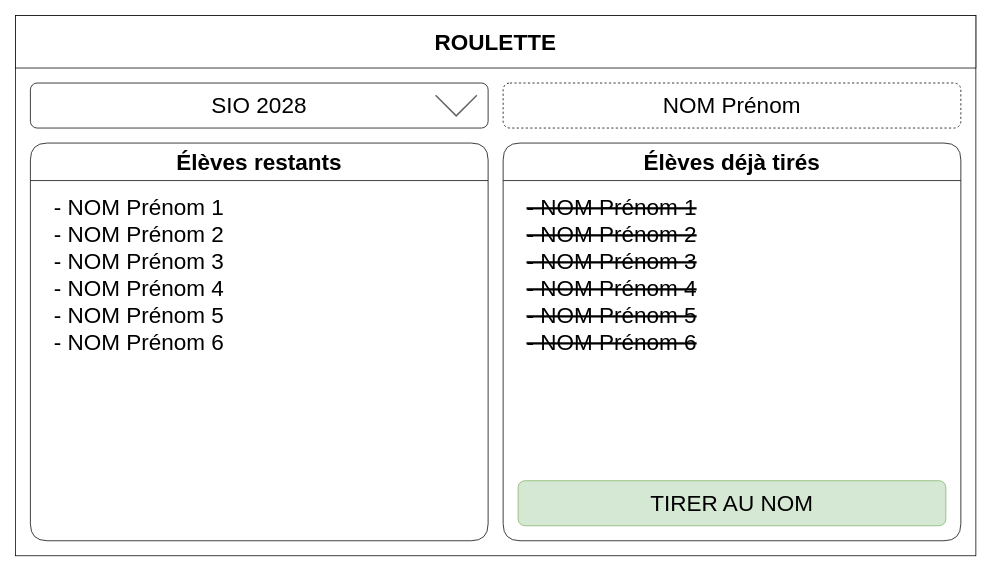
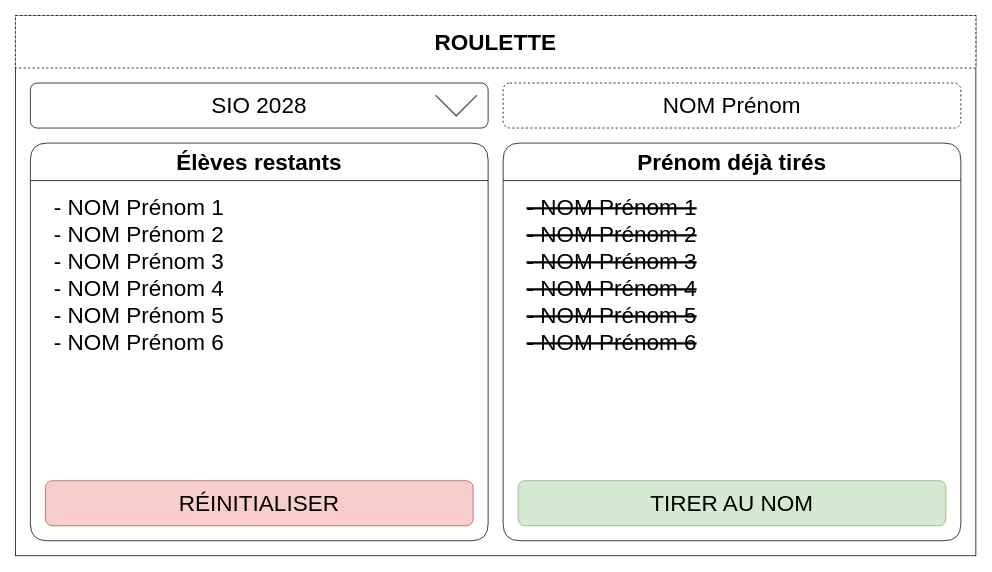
- <mxCell id="3" value="&lt;b&gt;ROULETTE&lt;/b&gt;" style="rounded=0;whiteSpace=wrap;html=1;fontSize=30;" vertex="1" parent="1"><mxGeometry x="20" y="20" width="1280" height="70" as="geometry" /></mxCell>
+ <mxCell id="3" value="&lt;b&gt;ROULETTE&lt;/b&gt;" style="rounded=0;whiteSpace=wrap;html=1;fontSize=30;dashed=1;" vertex="1" parent="1"><mxGeometry x="20" y="20" width="1280" height="70" as="geometry" /></mxCell>
- <mxCell id="10" value="Élèves déjà tirés" style="swimlane;whiteSpace=wrap;html=1;fontSize=30;startSize=50;rounded=1;" vertex="1" parent="1"><mxGeometry x="670" y="190" width="610" height="530" as="geometry" /></mxCell>
+ <mxCell id="10" value="Prénom déjà tirés" style="swimlane;whiteSpace=wrap;html=1;fontSize=30;startSize=50;rounded=1;" vertex="1" parent="1"><mxGeometry x="670" y="190" width="610" height="530" as="geometry" /></mxCell>
+ <mxCell id="7" value="RÉINITIALISER" style="rounded=1;whiteSpace=wrap;html=1;fontSize=30;fillColor=#f8cecc;strokeColor=#b85450;" vertex="1" parent="1"><mxGeometry x="60" y="640" width="570" height="60" as="geometry" /></mxCell>
